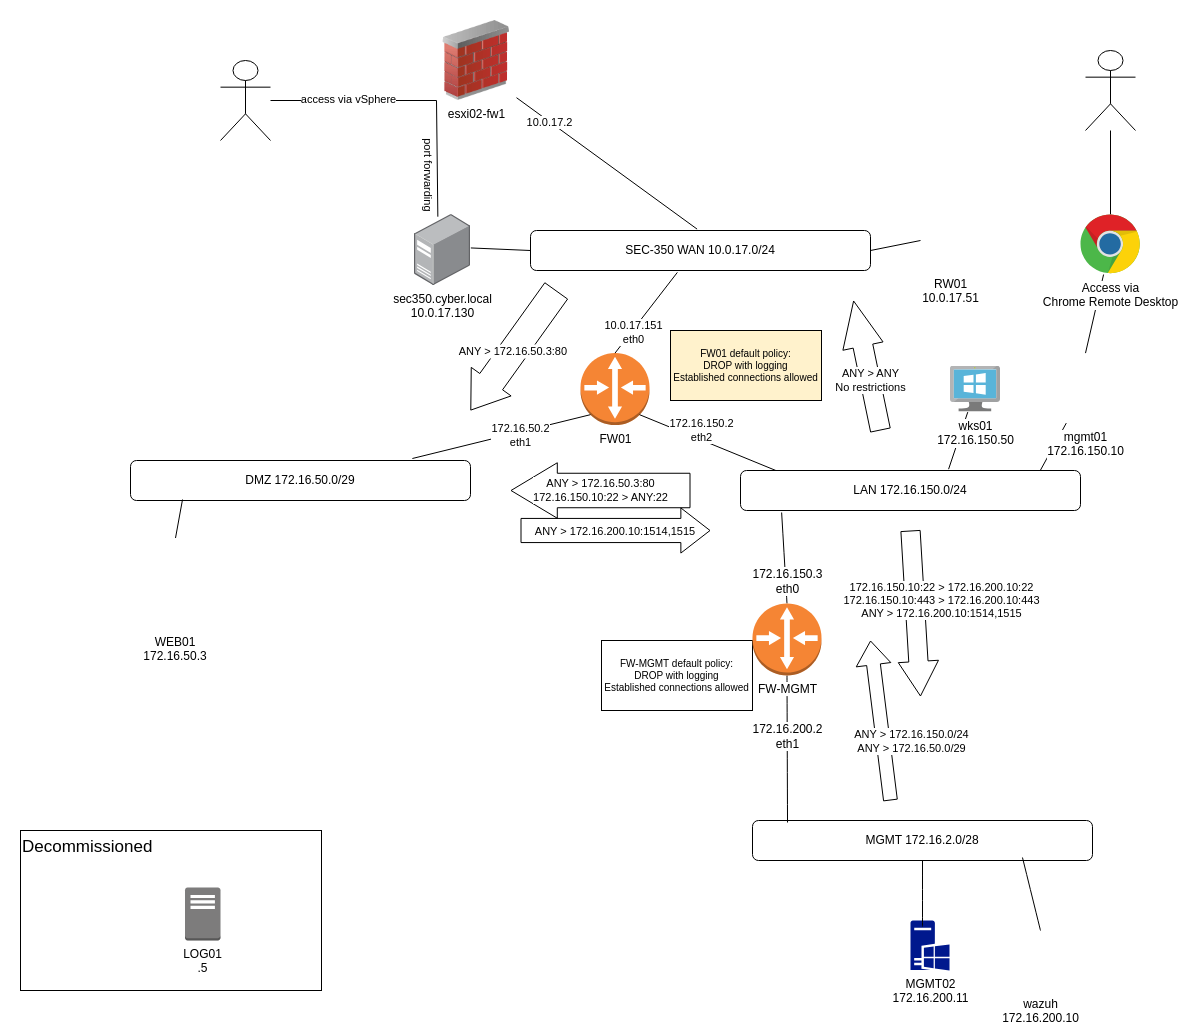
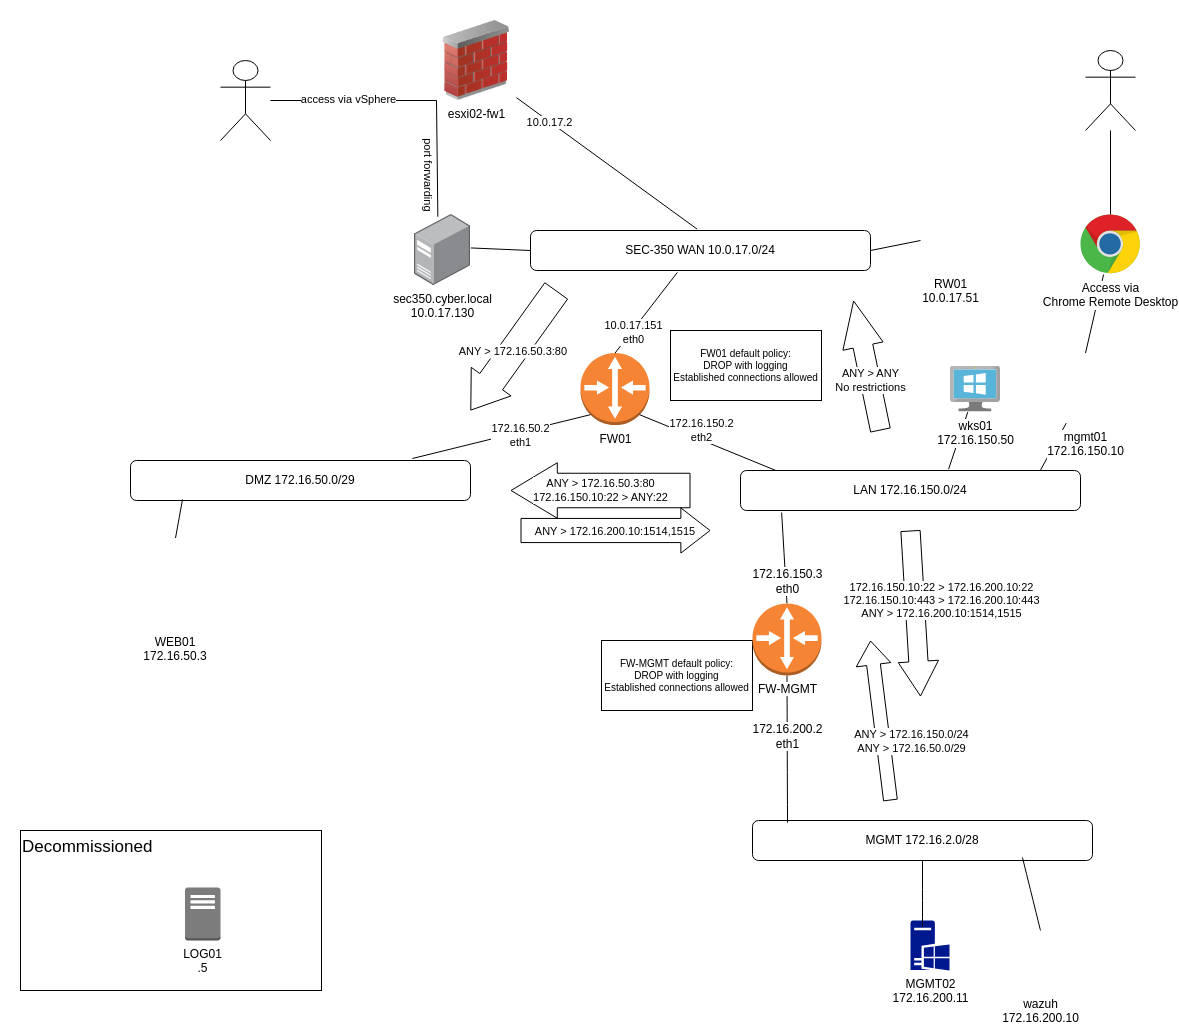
- <mxCell id="39" value="FW01 default policy:&#10;DROP with logging&#10;Established connections allowed " style="rounded=0;whiteSpace=wrap;fontSize=10;verticalAlign=middle;fillColor=#fff2cc;" vertex="1" parent="1"><mxGeometry x="670" y="330" width="151" height="70" as="geometry" /></mxCell>
+ <mxCell id="39" value="FW01 default policy:&#10;DROP with logging&#10;Established connections allowed " style="rounded=0;whiteSpace=wrap;fontSize=10;verticalAlign=middle;" vertex="1" parent="1"><mxGeometry x="670" y="330" width="151" height="70" as="geometry" /></mxCell>
